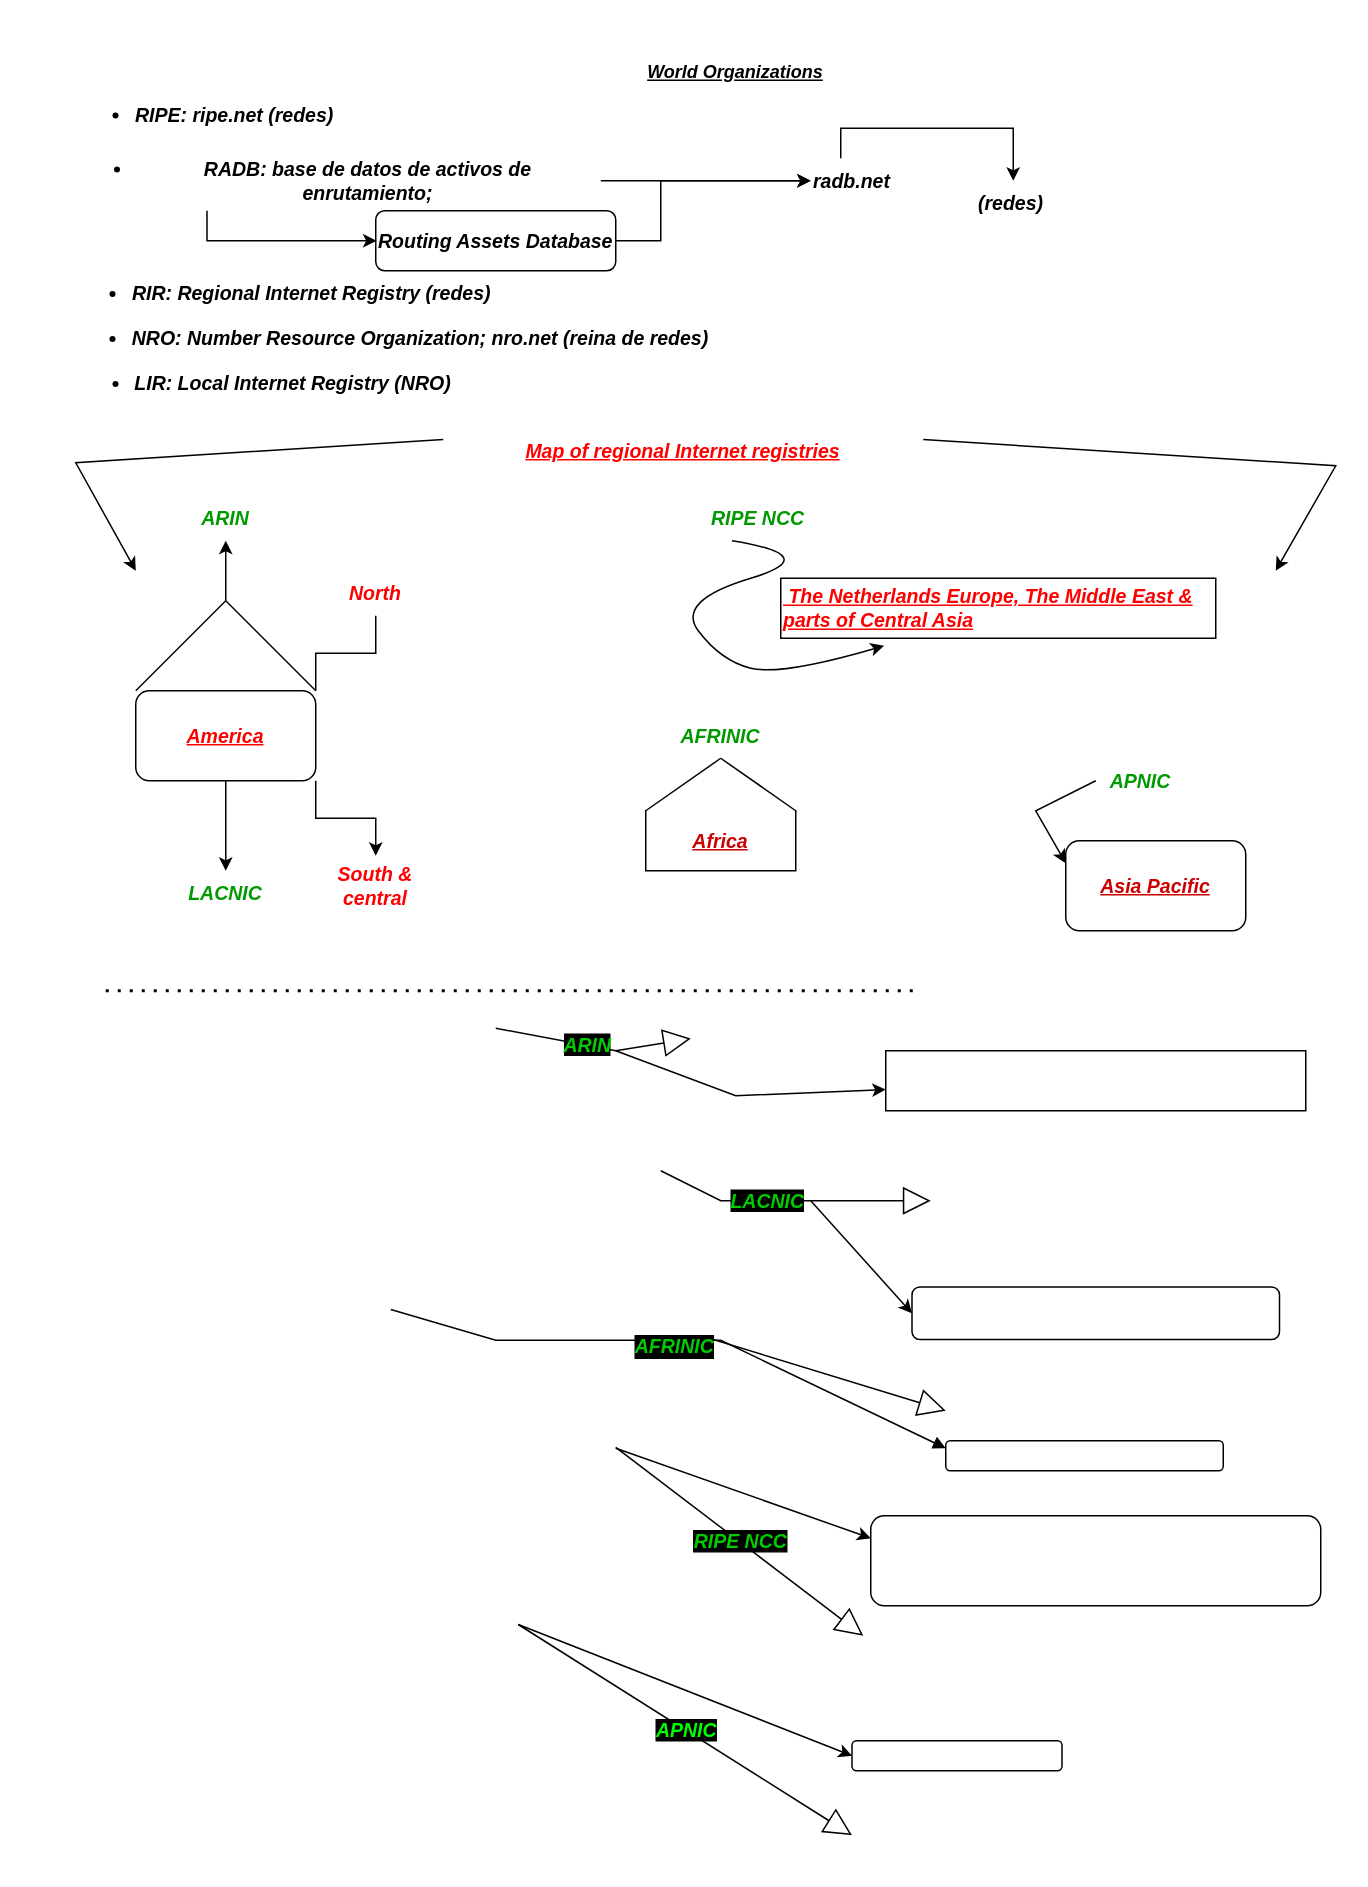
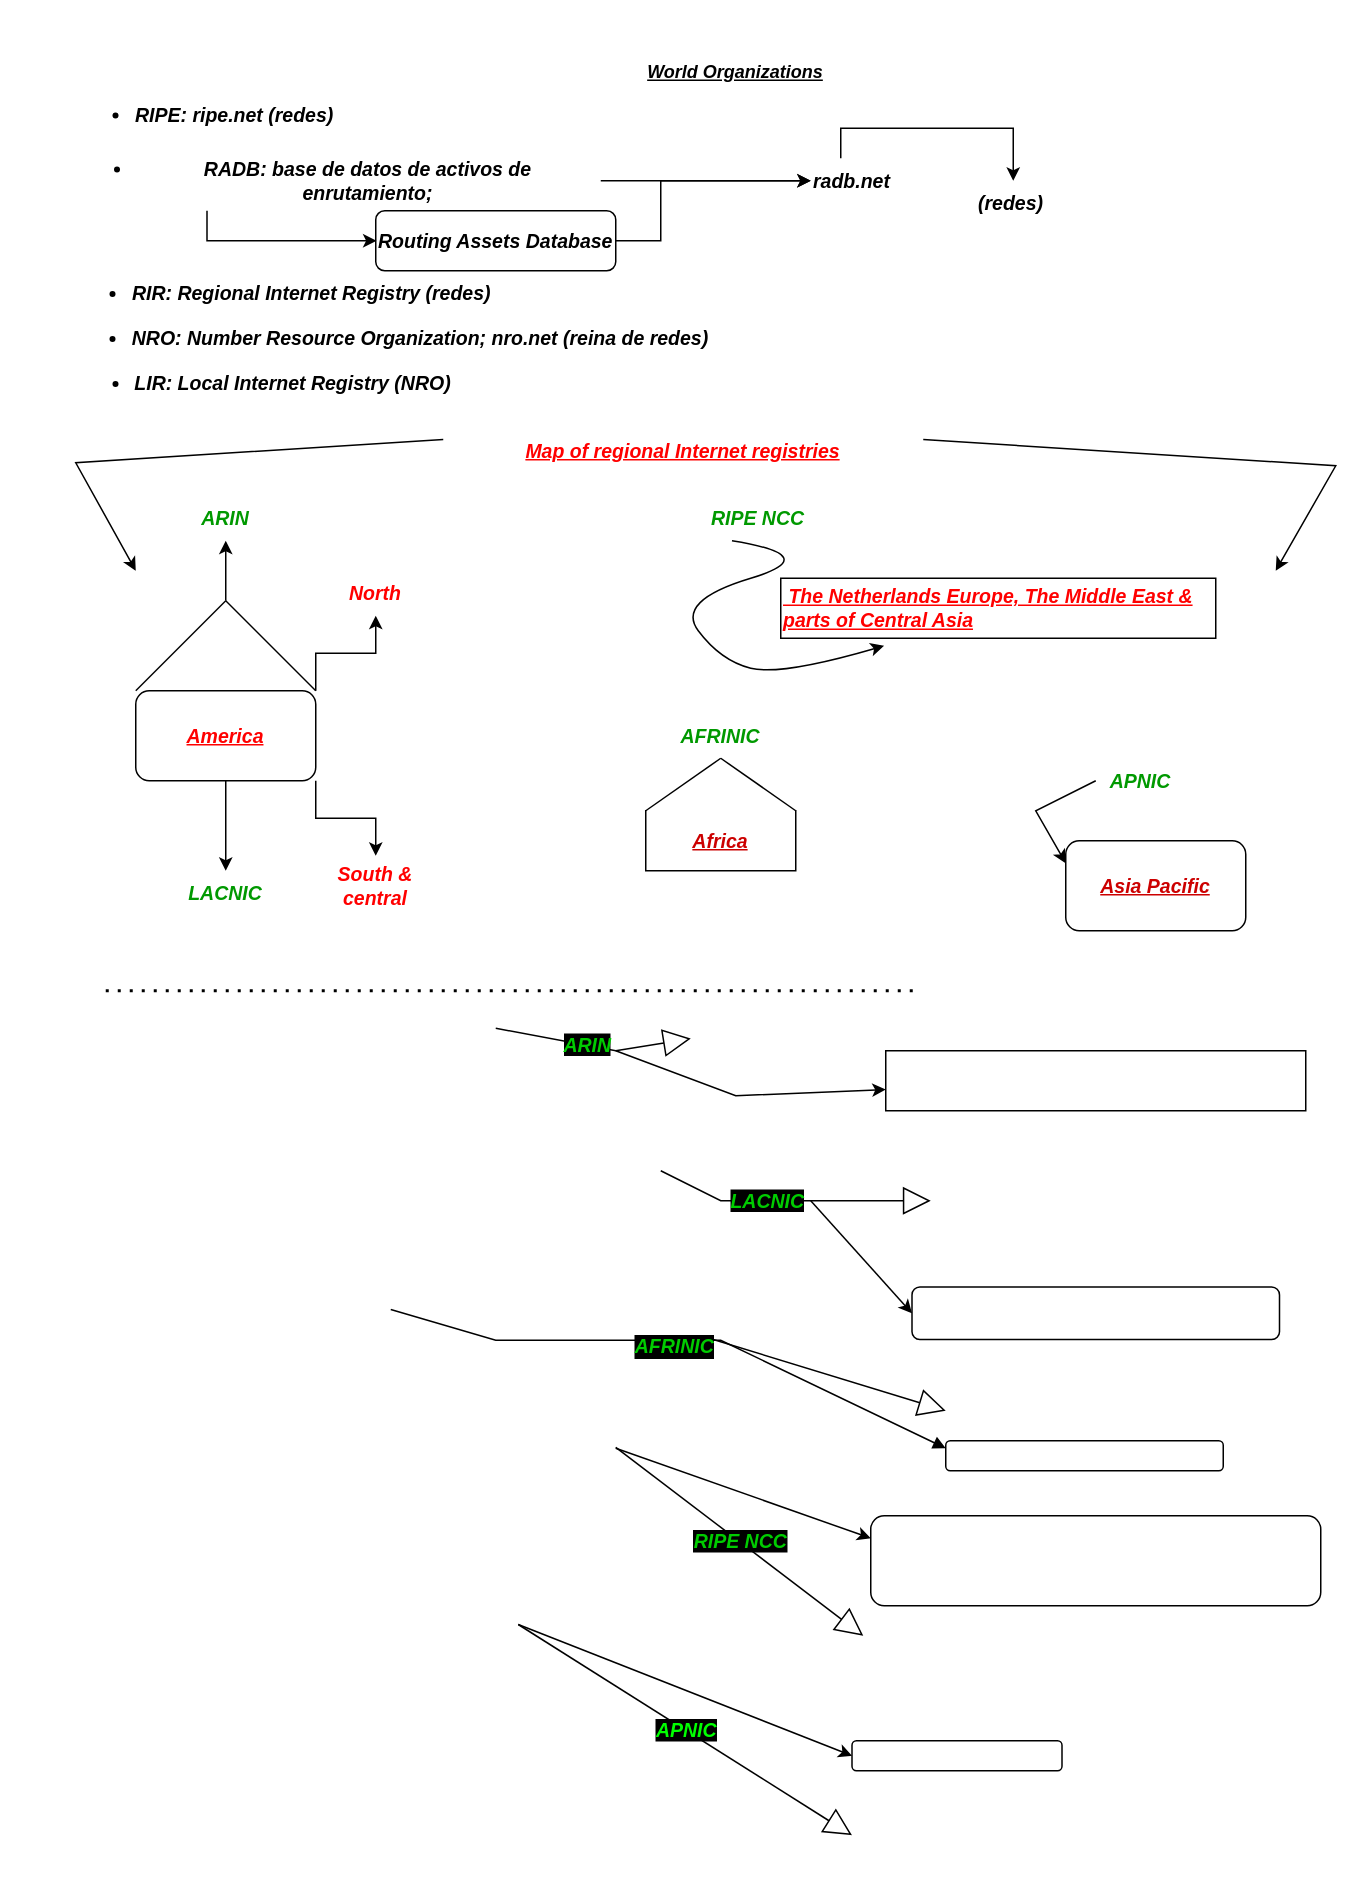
- <mxCell id="21" style="edgeStyle=orthogonalEdgeStyle;rounded=0;orthogonalLoop=1;jettySize=auto;html=1;exitX=1;exitY=0;exitDx=0;exitDy=0;labelBackgroundColor=#000000;labelBorderColor=none;fontSize=13;fontColor=#FF0000;endArrow=none;" edge="1" parent="1" source="24" target="25"><mxGeometry relative="1" as="geometry"><mxPoint x="240" y="440" as="targetPoint" /></mxGeometry></mxCell>
+ <mxCell id="21" style="edgeStyle=orthogonalEdgeStyle;rounded=0;orthogonalLoop=1;jettySize=auto;html=1;exitX=1;exitY=0;exitDx=0;exitDy=0;labelBackgroundColor=#000000;labelBorderColor=none;fontSize=13;fontColor=#FF0000;" edge="1" parent="1" source="24" target="25"><mxGeometry relative="1" as="geometry"><mxPoint x="240" y="440" as="targetPoint" /></mxGeometry></mxCell>
